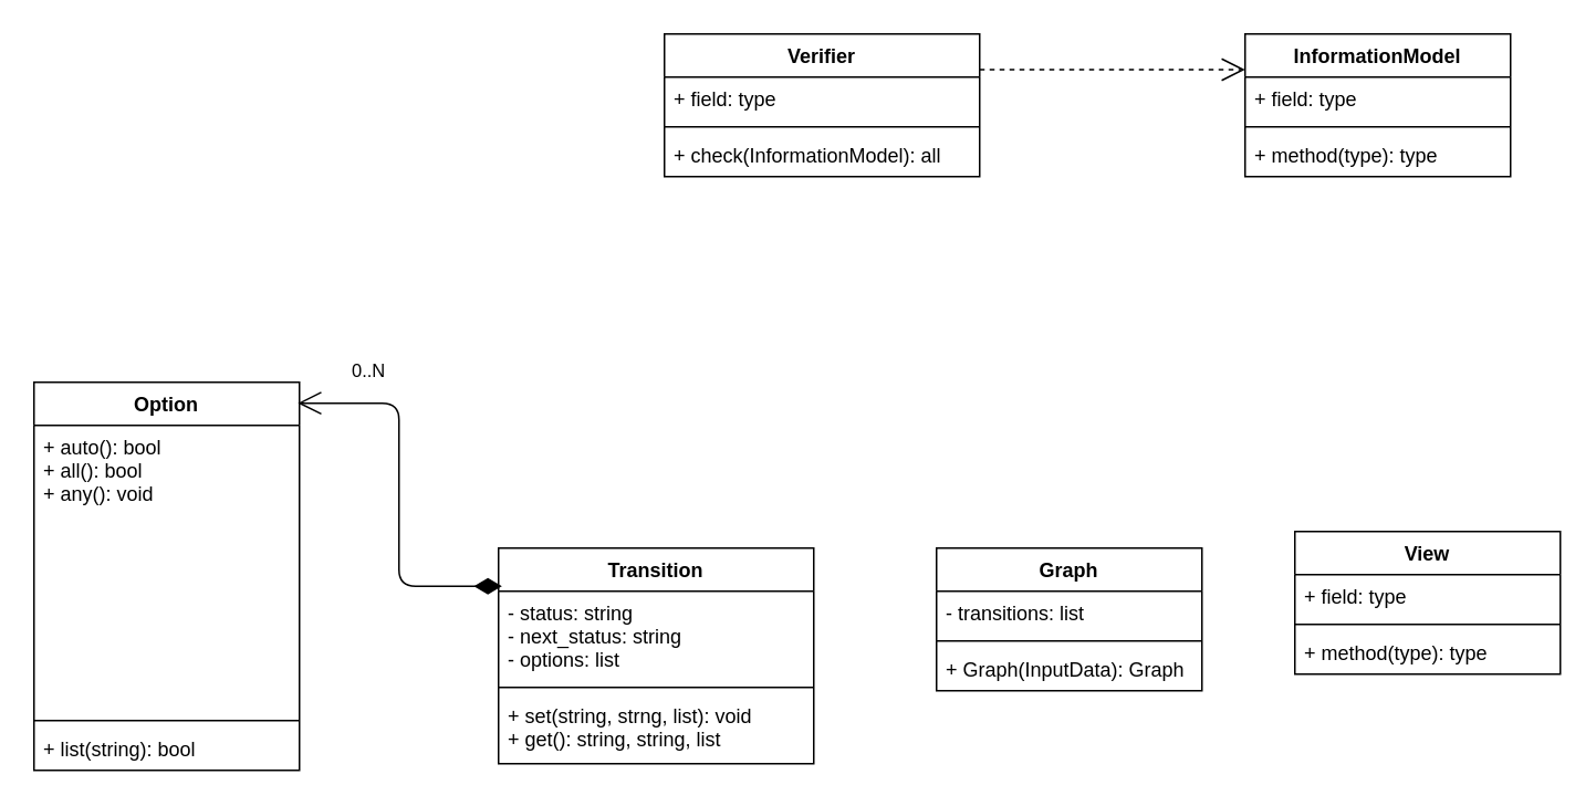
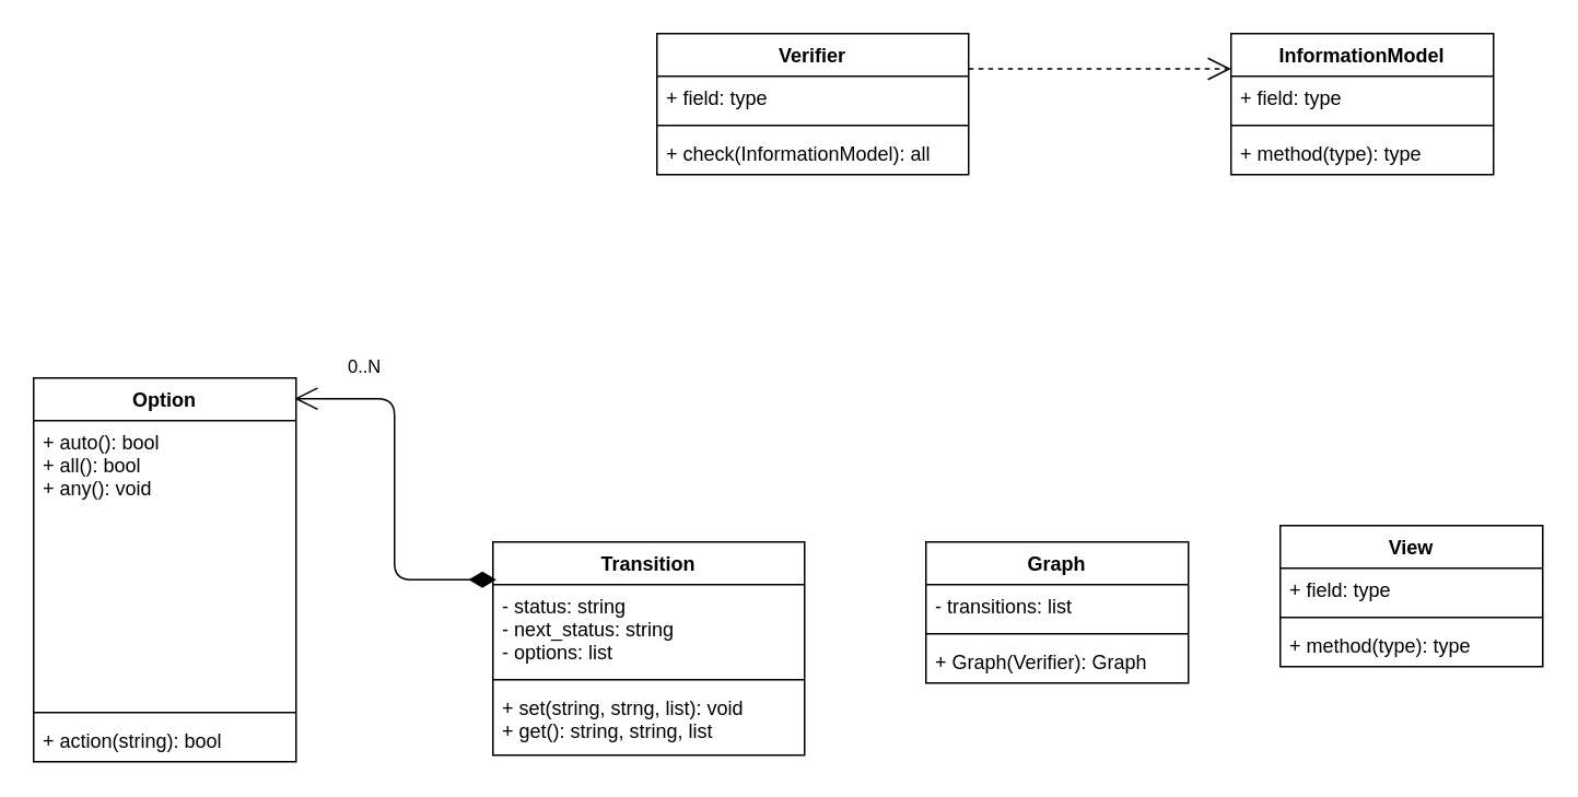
- <mxCell id="13" value="+ Graph(InputData): Graph" style="text;strokeColor=none;fillColor=none;align=left;verticalAlign=top;spacingLeft=4;spacingRight=4;overflow=hidden;rotatable=0;points=[[0,0.5],[1,0.5]];portConstraint=eastwest;" vertex="1" parent="10"><mxGeometry y="60" width="160" height="26" as="geometry" /></mxCell>
+ <mxCell id="13" value="+ Graph(Verifier): Graph" style="text;strokeColor=none;fillColor=none;align=left;verticalAlign=top;spacingLeft=4;spacingRight=4;overflow=hidden;rotatable=0;points=[[0,0.5],[1,0.5]];portConstraint=eastwest;" vertex="1" parent="10"><mxGeometry y="60" width="160" height="26" as="geometry" /></mxCell>
- <mxCell id="25" value="+ list(string): bool" style="text;strokeColor=none;fillColor=none;align=left;verticalAlign=top;spacingLeft=4;spacingRight=4;overflow=hidden;rotatable=0;points=[[0,0.5],[1,0.5]];portConstraint=eastwest;" vertex="1" parent="22"><mxGeometry y="208" width="160" height="26" as="geometry" /></mxCell>
+ <mxCell id="25" value="+ action(string): bool" style="text;strokeColor=none;fillColor=none;align=left;verticalAlign=top;spacingLeft=4;spacingRight=4;overflow=hidden;rotatable=0;points=[[0,0.5],[1,0.5]];portConstraint=eastwest;" vertex="1" parent="22"><mxGeometry y="208" width="160" height="26" as="geometry" /></mxCell>
